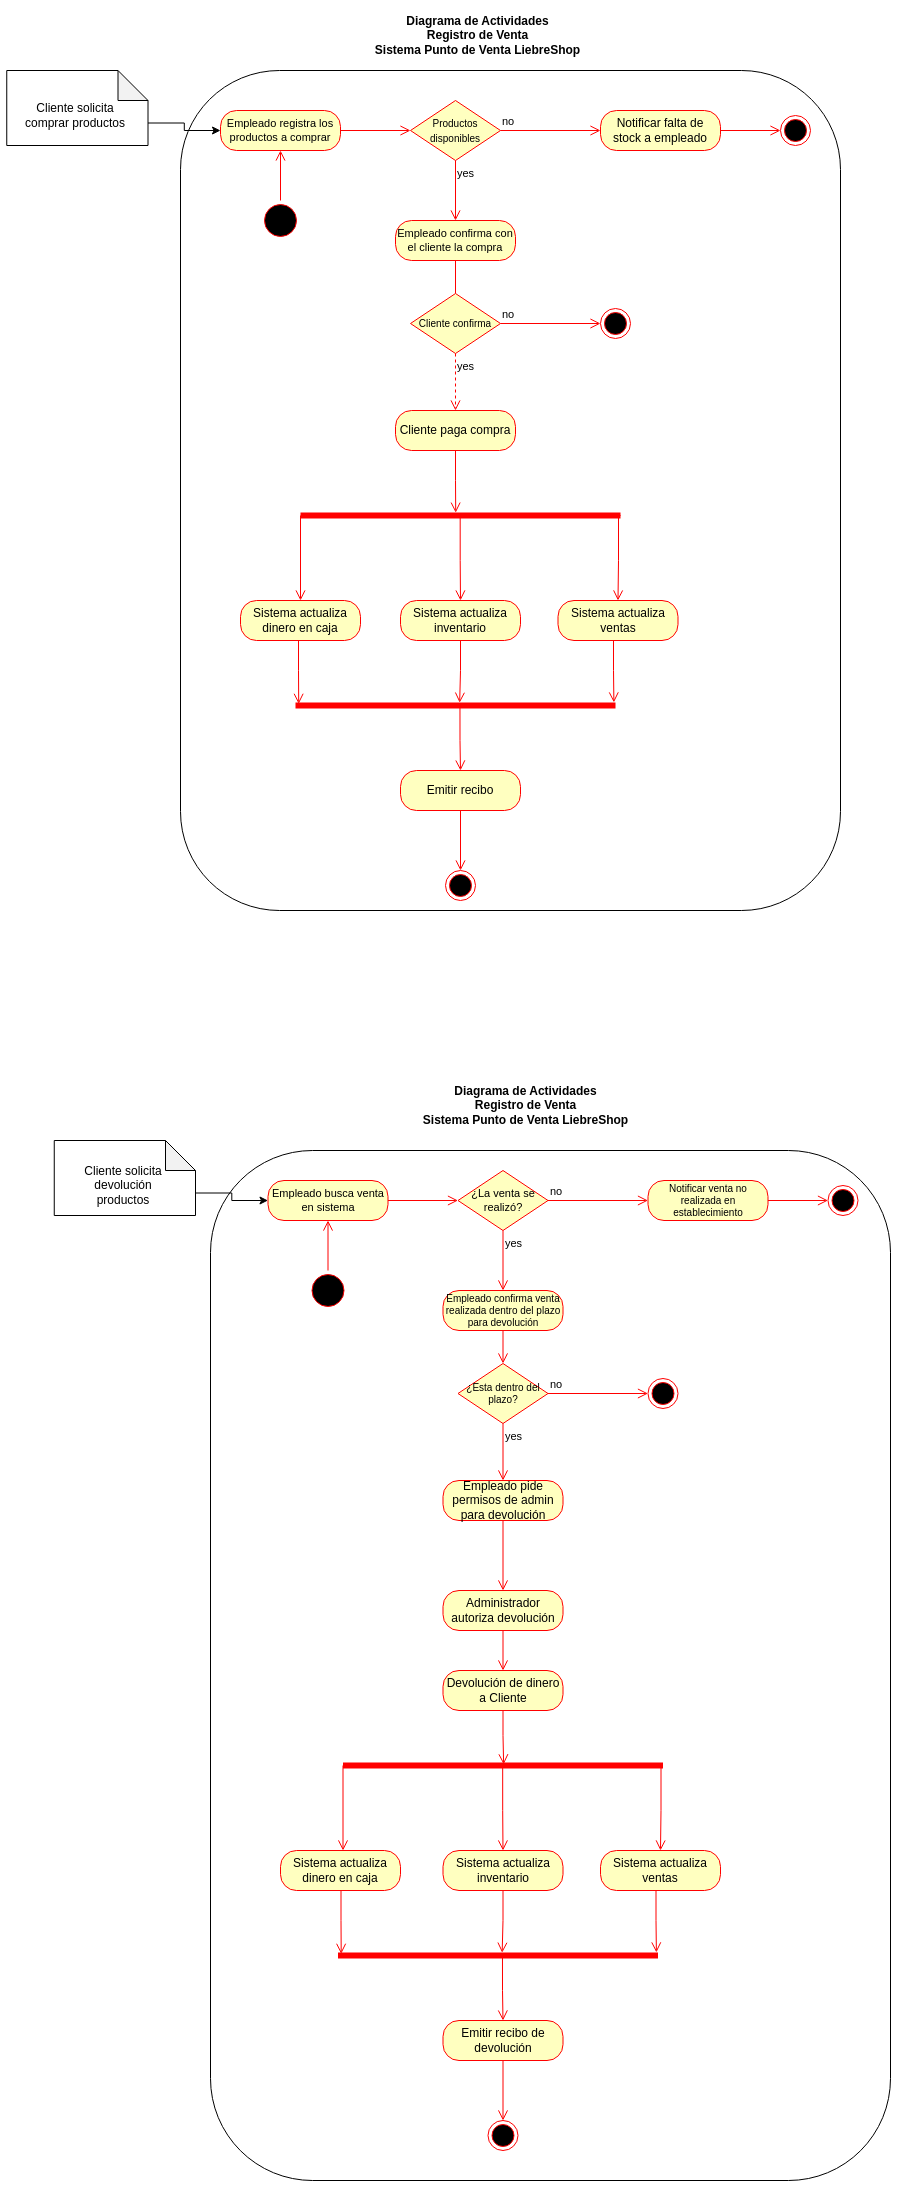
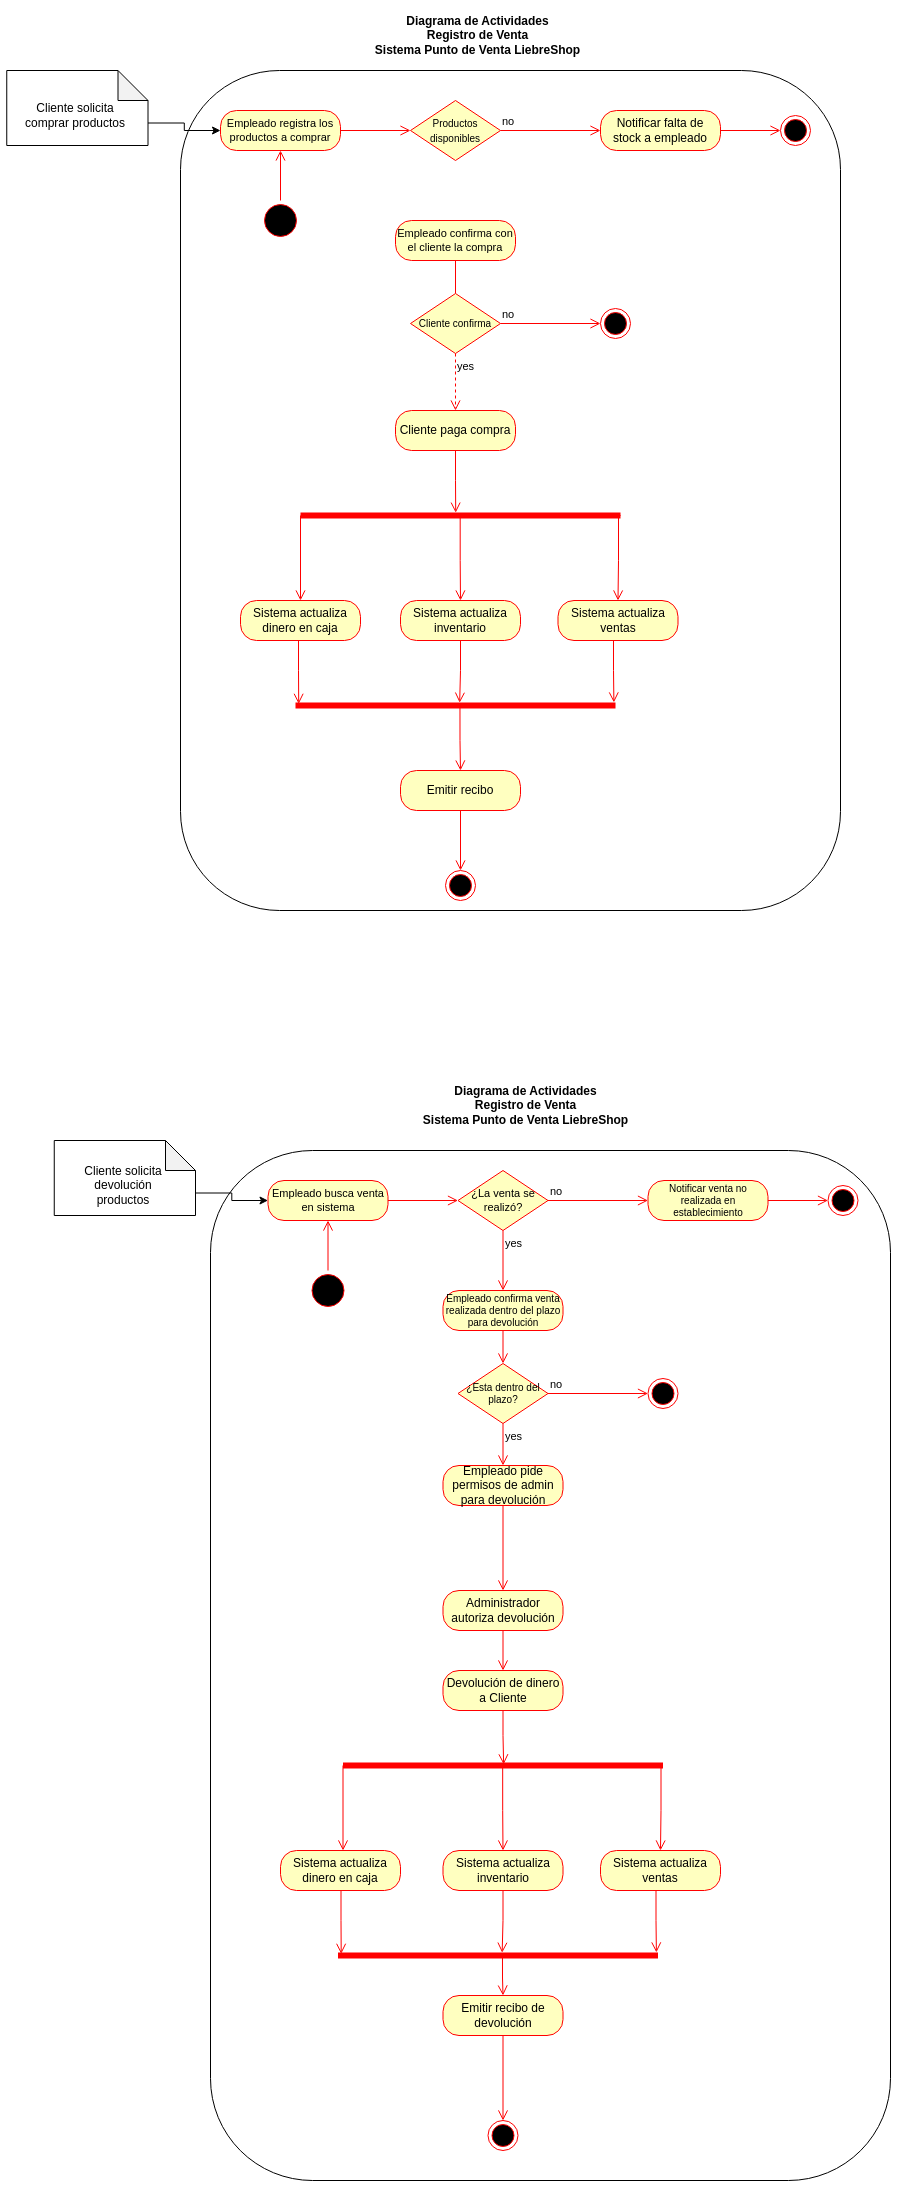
- <mxCell id="12" value="yes" style="edgeStyle=orthogonalEdgeStyle;html=1;align=left;verticalAlign=top;endArrow=open;endSize=8;strokeColor=#ff0000;rounded=0;entryX=0.5;entryY=0;entryDx=0;entryDy=0;" edge="1" source="10" parent="1" target="17"><mxGeometry x="-1" relative="1" as="geometry"><mxPoint x="450" y="220" as="targetPoint" /></mxGeometry></mxCell>
- <mxCell id="60" value="Empleado pide permisos de admin para devolución" style="rounded=1;whiteSpace=wrap;html=1;arcSize=40;fontColor=#000000;fillColor=#ffffc0;strokeColor=#ff0000;" vertex="1" parent="1"><mxGeometry x="442.5" y="1480" width="120" height="40" as="geometry" /></mxCell>
+ <mxCell id="60" value="Empleado pide permisos de admin para devolución" style="rounded=1;whiteSpace=wrap;html=1;arcSize=40;fontColor=#000000;fillColor=#ffffc0;strokeColor=#ff0000;" vertex="1" parent="1"><mxGeometry x="442.5" y="1465" width="120" height="40" as="geometry" /></mxCell>
- <mxCell id="65" value="Emitir recibo de devolución" style="rounded=1;whiteSpace=wrap;html=1;arcSize=40;fontColor=#000000;fillColor=#ffffc0;strokeColor=#ff0000;" vertex="1" parent="1"><mxGeometry x="442.5" y="2020" width="120" height="40" as="geometry" /></mxCell>
+ <mxCell id="65" value="Emitir recibo de devolución" style="rounded=1;whiteSpace=wrap;html=1;arcSize=40;fontColor=#000000;fillColor=#ffffc0;strokeColor=#ff0000;" vertex="1" parent="1"><mxGeometry x="442.5" y="1995" width="120" height="40" as="geometry" /></mxCell>
